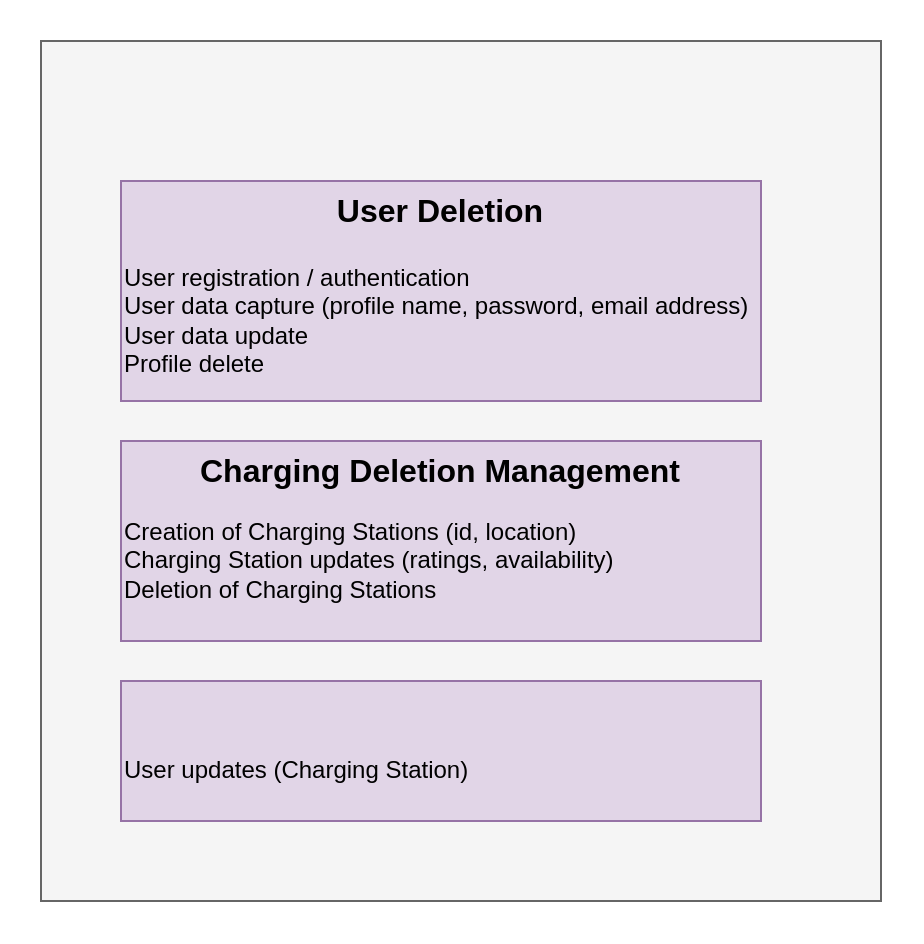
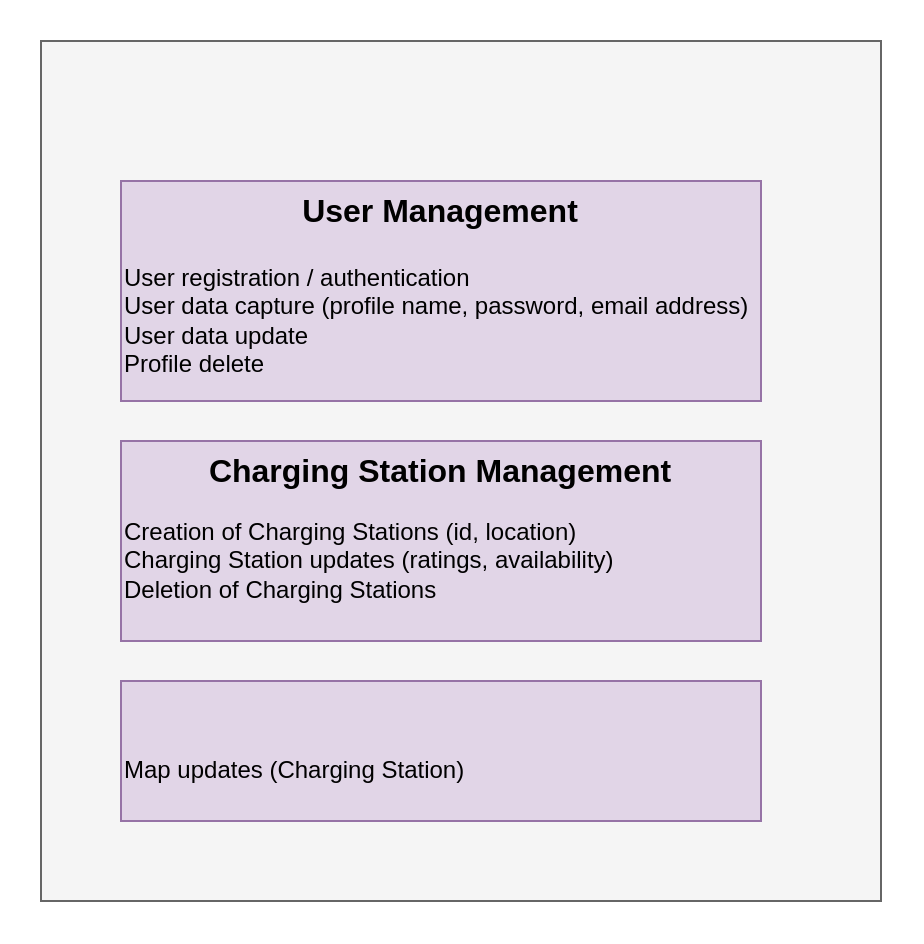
- <mxCell id="6" value="&lt;font style=&quot;font-size: 16px;&quot;&gt;User Deletion&lt;/font&gt;" style="text;html=1;align=center;verticalAlign=middle;whiteSpace=wrap;rounded=0;fontStyle=1" vertex="1" parent="1"><mxGeometry x="60" y="90" width="320" height="30" as="geometry" /></mxCell>
+ <mxCell id="6" value="&lt;font style=&quot;font-size: 16px;&quot;&gt;User Management&lt;/font&gt;" style="text;html=1;align=center;verticalAlign=middle;whiteSpace=wrap;rounded=0;fontStyle=1" vertex="1" parent="1"><mxGeometry x="60" y="90" width="320" height="30" as="geometry" /></mxCell>
- <mxCell id="7" value="&lt;font style=&quot;font-size: 16px;&quot;&gt;Charging Deletion Management&lt;/font&gt;" style="text;html=1;align=center;verticalAlign=middle;whiteSpace=wrap;rounded=0;fontStyle=1" vertex="1" parent="1"><mxGeometry x="60" y="220" width="320" height="30" as="geometry" /></mxCell>
+ <mxCell id="7" value="&lt;font style=&quot;font-size: 16px;&quot;&gt;Charging Station Management&lt;/font&gt;" style="text;html=1;align=center;verticalAlign=middle;whiteSpace=wrap;rounded=0;fontStyle=1" vertex="1" parent="1"><mxGeometry x="60" y="220" width="320" height="30" as="geometry" /></mxCell>
- <mxCell id="10" value="User updates (Charging Station)" style="text;html=1;align=left;verticalAlign=middle;whiteSpace=wrap;rounded=0;" vertex="1" parent="1"><mxGeometry x="60" y="370" width="320" height="30" as="geometry" /></mxCell>
+ <mxCell id="10" value="Map updates (Charging Station)" style="text;html=1;align=left;verticalAlign=middle;whiteSpace=wrap;rounded=0;" vertex="1" parent="1"><mxGeometry x="60" y="370" width="320" height="30" as="geometry" /></mxCell>
